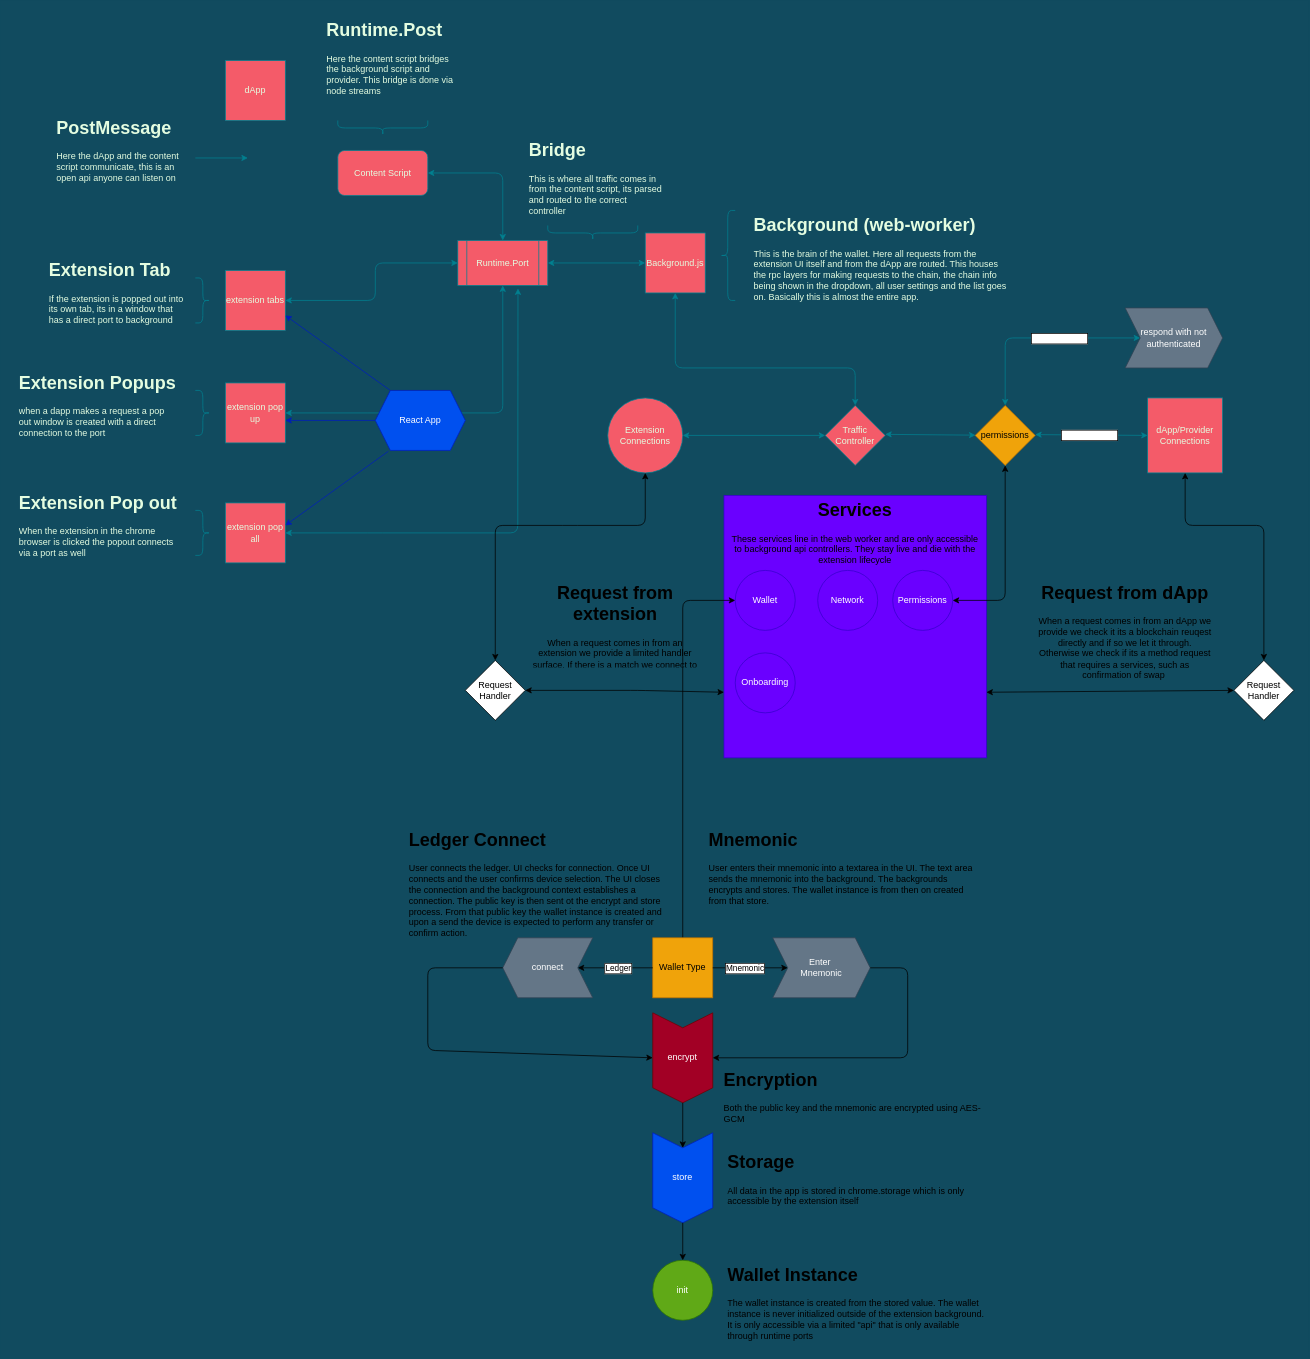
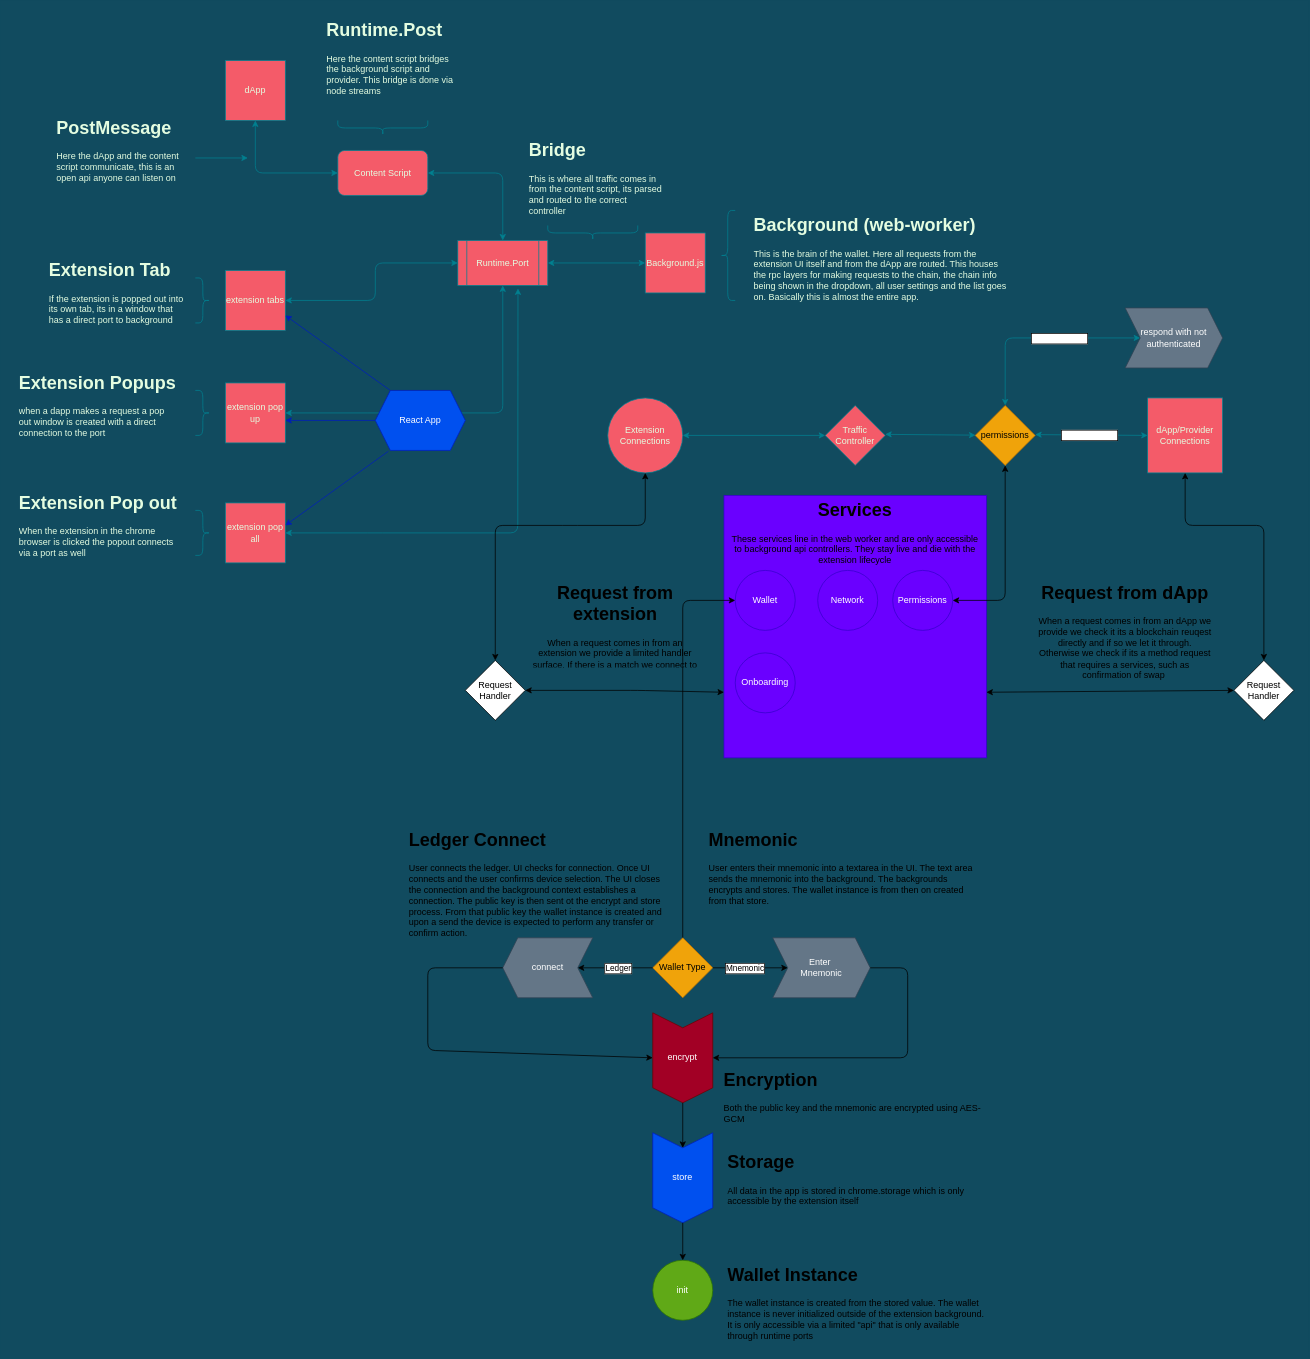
+ <mxCell id="6" value="" style="endArrow=classic;startArrow=classic;html=1;entryX=0.5;entryY=1;entryDx=0;entryDy=0;exitX=0;exitY=0.5;exitDx=0;exitDy=0;labelBackgroundColor=#114B5F;strokeColor=#028090;fontColor=#E4FDE1;" parent="1" source="3" target="5" edge="1"><mxGeometry width="50" height="50" relative="1" as="geometry"><mxPoint x="310" y="210" as="sourcePoint" /><mxPoint x="360" y="160" as="targetPoint" /><Array as="points"><mxPoint x="340" y="230" /></Array></mxGeometry></mxCell>
- <mxCell id="17" value="" style="endArrow=classic;startArrow=classic;html=1;entryX=0.5;entryY=1;entryDx=0;entryDy=0;labelBackgroundColor=#114B5F;strokeColor=#028090;fontColor=#E4FDE1;exitX=0.5;exitY=0;exitDx=0;exitDy=0;" parent="1" source="18" target="11" edge="1"><mxGeometry width="50" height="50" relative="1" as="geometry"><mxPoint x="900" y="570" as="sourcePoint" /><mxPoint x="800" y="510" as="targetPoint" /><Array as="points"><mxPoint x="1140" y="490" /><mxPoint x="900" y="490" /></Array></mxGeometry></mxCell>
- <mxCell id="54" value="Wallet Type" style="whiteSpace=wrap;html=1;fillColor=#f0a30a;fontColor=#000000;strokeColor=#BD7000;rounded=0;" vertex="1" parent="1"><mxGeometry x="870" y="1250" width="80" height="80" as="geometry" /></mxCell>
+ <mxCell id="54" value="Wallet Type" style="rhombus;whiteSpace=wrap;html=1;fillColor=#f0a30a;fontColor=#000000;strokeColor=#BD7000;" vertex="1" parent="1"><mxGeometry x="870" y="1250" width="80" height="80" as="geometry" /></mxCell>
